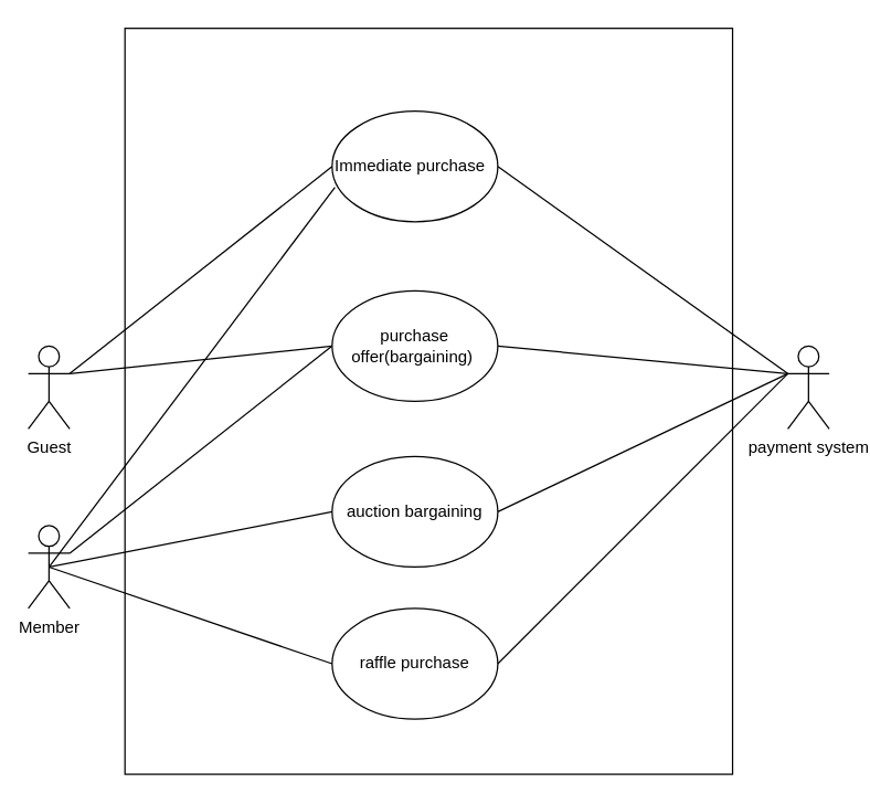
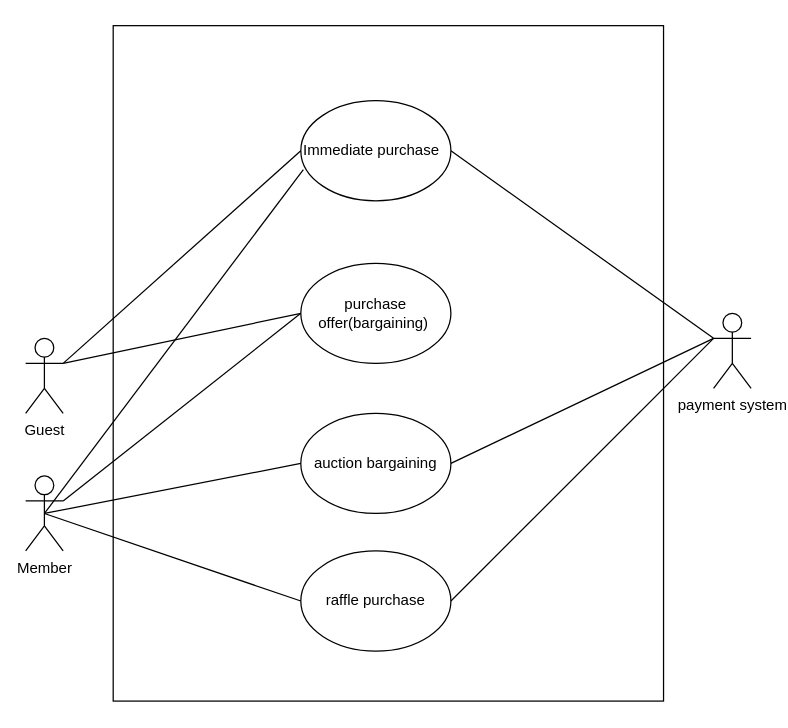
- <mxCell id="12" value="" style="endArrow=none;html=1;strokeWidth=1;entryX=1;entryY=0.5;entryDx=0;entryDy=0;exitX=0;exitY=0.333;exitDx=0;exitDy=0;exitPerimeter=0;" edge="1" parent="1" source="10" target="5"><mxGeometry width="50" height="50" relative="1" as="geometry"><mxPoint x="290" y="310" as="sourcePoint" /><mxPoint x="340" y="260" as="targetPoint" /></mxGeometry></mxCell>
- <mxCell id="3" value="Guest" style="shape=umlActor;verticalLabelPosition=bottom;verticalAlign=top;html=1;outlineConnect=0;" vertex="1" parent="1"><mxGeometry x="20" y="250" width="30" height="60" as="geometry" /></mxCell>
+ <mxCell id="3" value="Guest" style="shape=umlActor;verticalLabelPosition=bottom;verticalAlign=top;html=1;outlineConnect=0;" vertex="1" parent="1"><mxGeometry x="20" y="270" width="30" height="60" as="geometry" /></mxCell>
